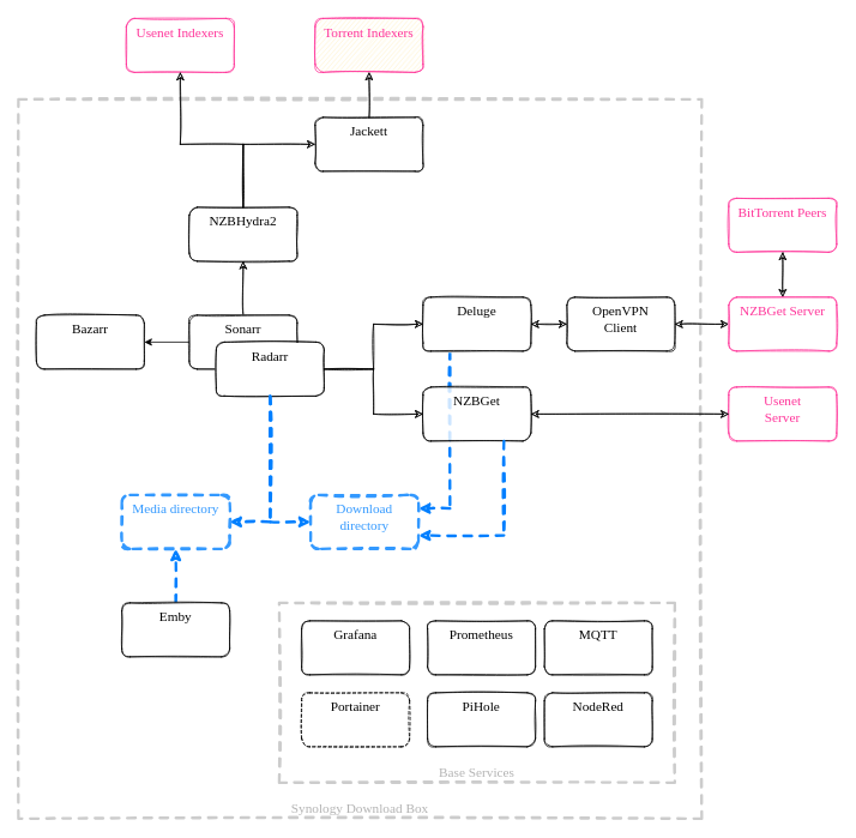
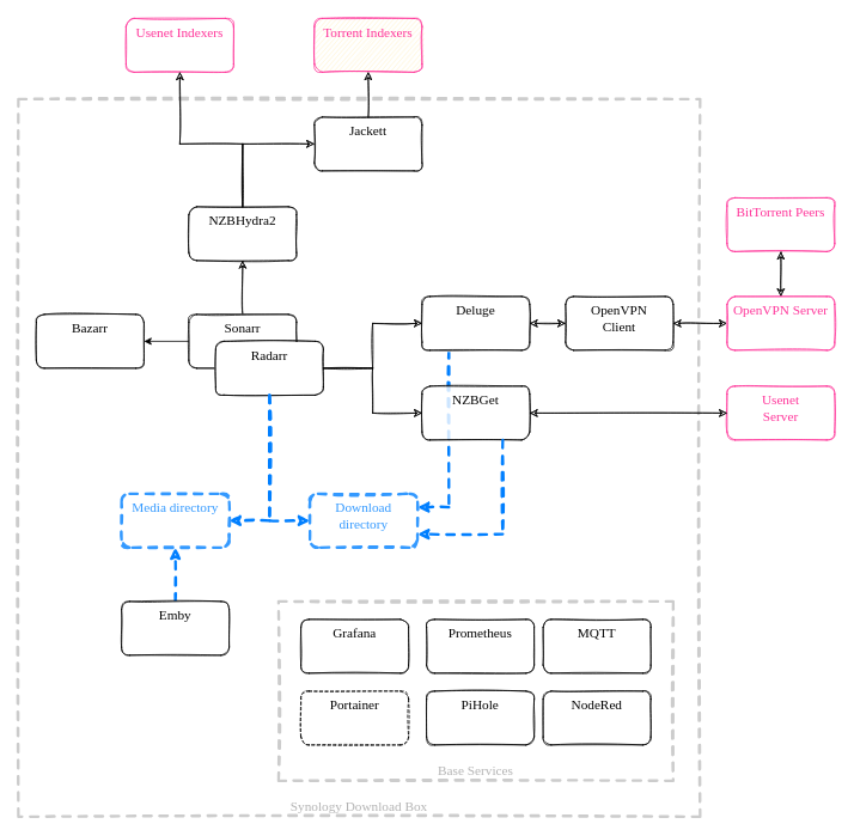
- <mxCell id="27" value="NZBGet Server" style="html=1;sketch=1;rounded=1;glass=0;shadow=0;verticalAlign=top;fontFamily=Lucida Console;fontSize=15;labelBorderColor=none;labelBackgroundColor=none;whiteSpace=wrap;strokeColor=#FF3399;fontColor=#FF3399;fontStyle=0" vertex="1" parent="1"><mxGeometry x="810" y="330" width="120" height="60" as="geometry" /></mxCell>
+ <mxCell id="27" value="OpenVPN Server" style="html=1;sketch=1;rounded=1;glass=0;shadow=0;verticalAlign=top;fontFamily=Lucida Console;fontSize=15;labelBorderColor=none;labelBackgroundColor=none;whiteSpace=wrap;strokeColor=#FF3399;fontColor=#FF3399;fontStyle=0" vertex="1" parent="1"><mxGeometry x="810" y="330" width="120" height="60" as="geometry" /></mxCell>
